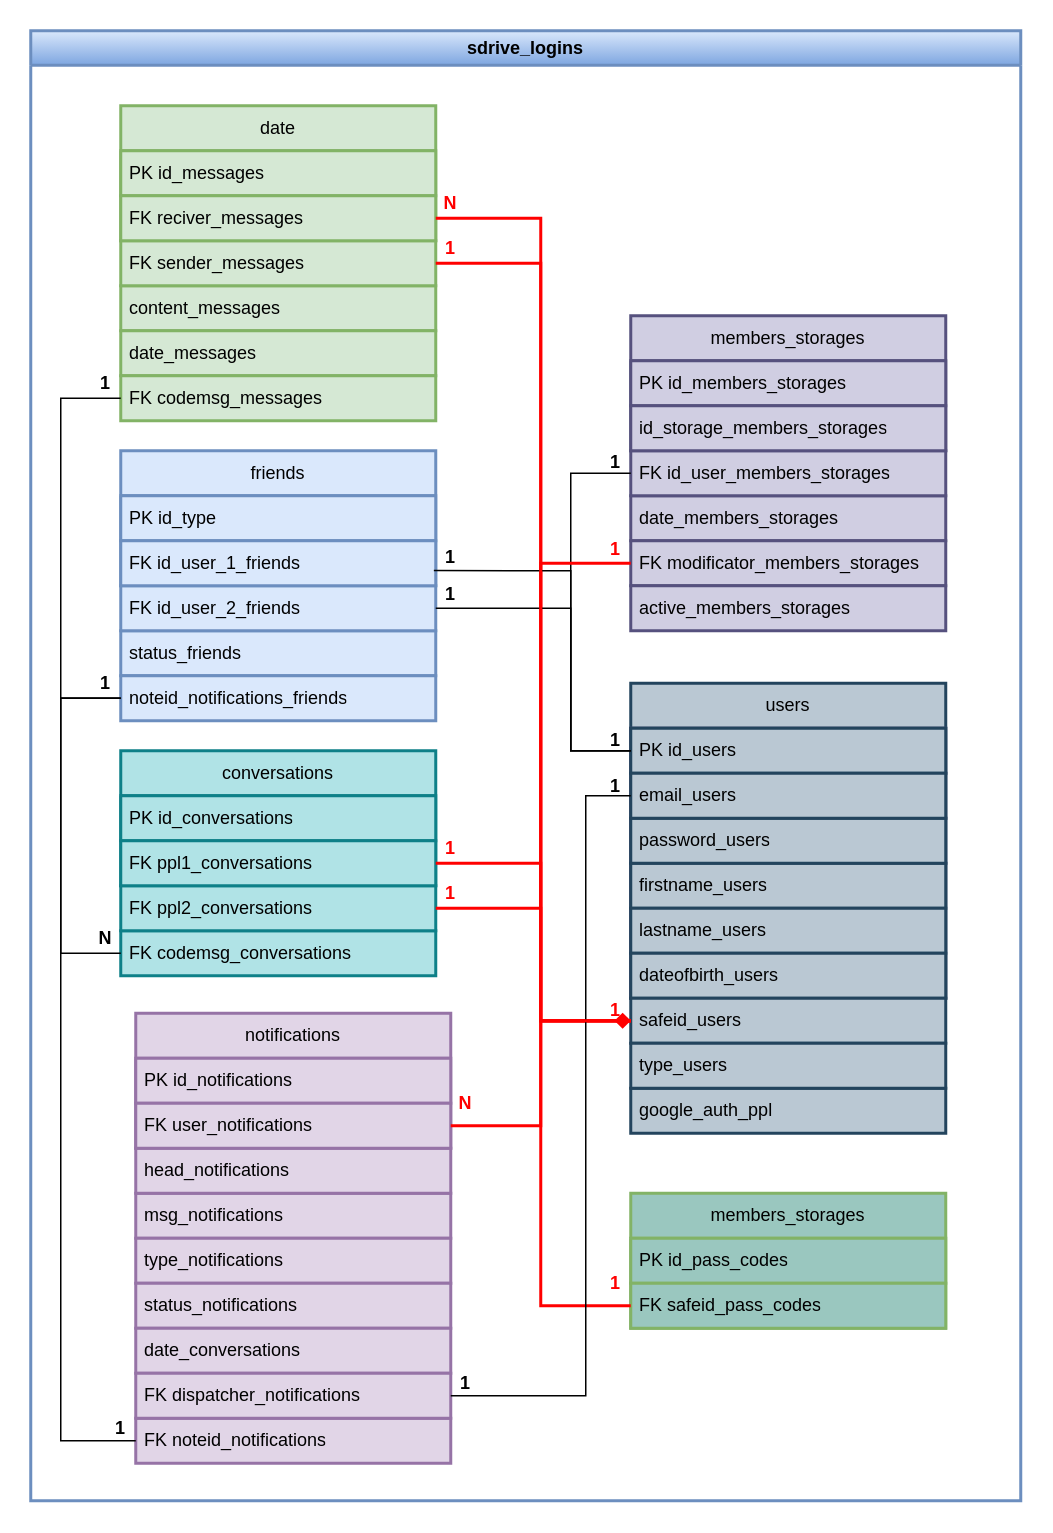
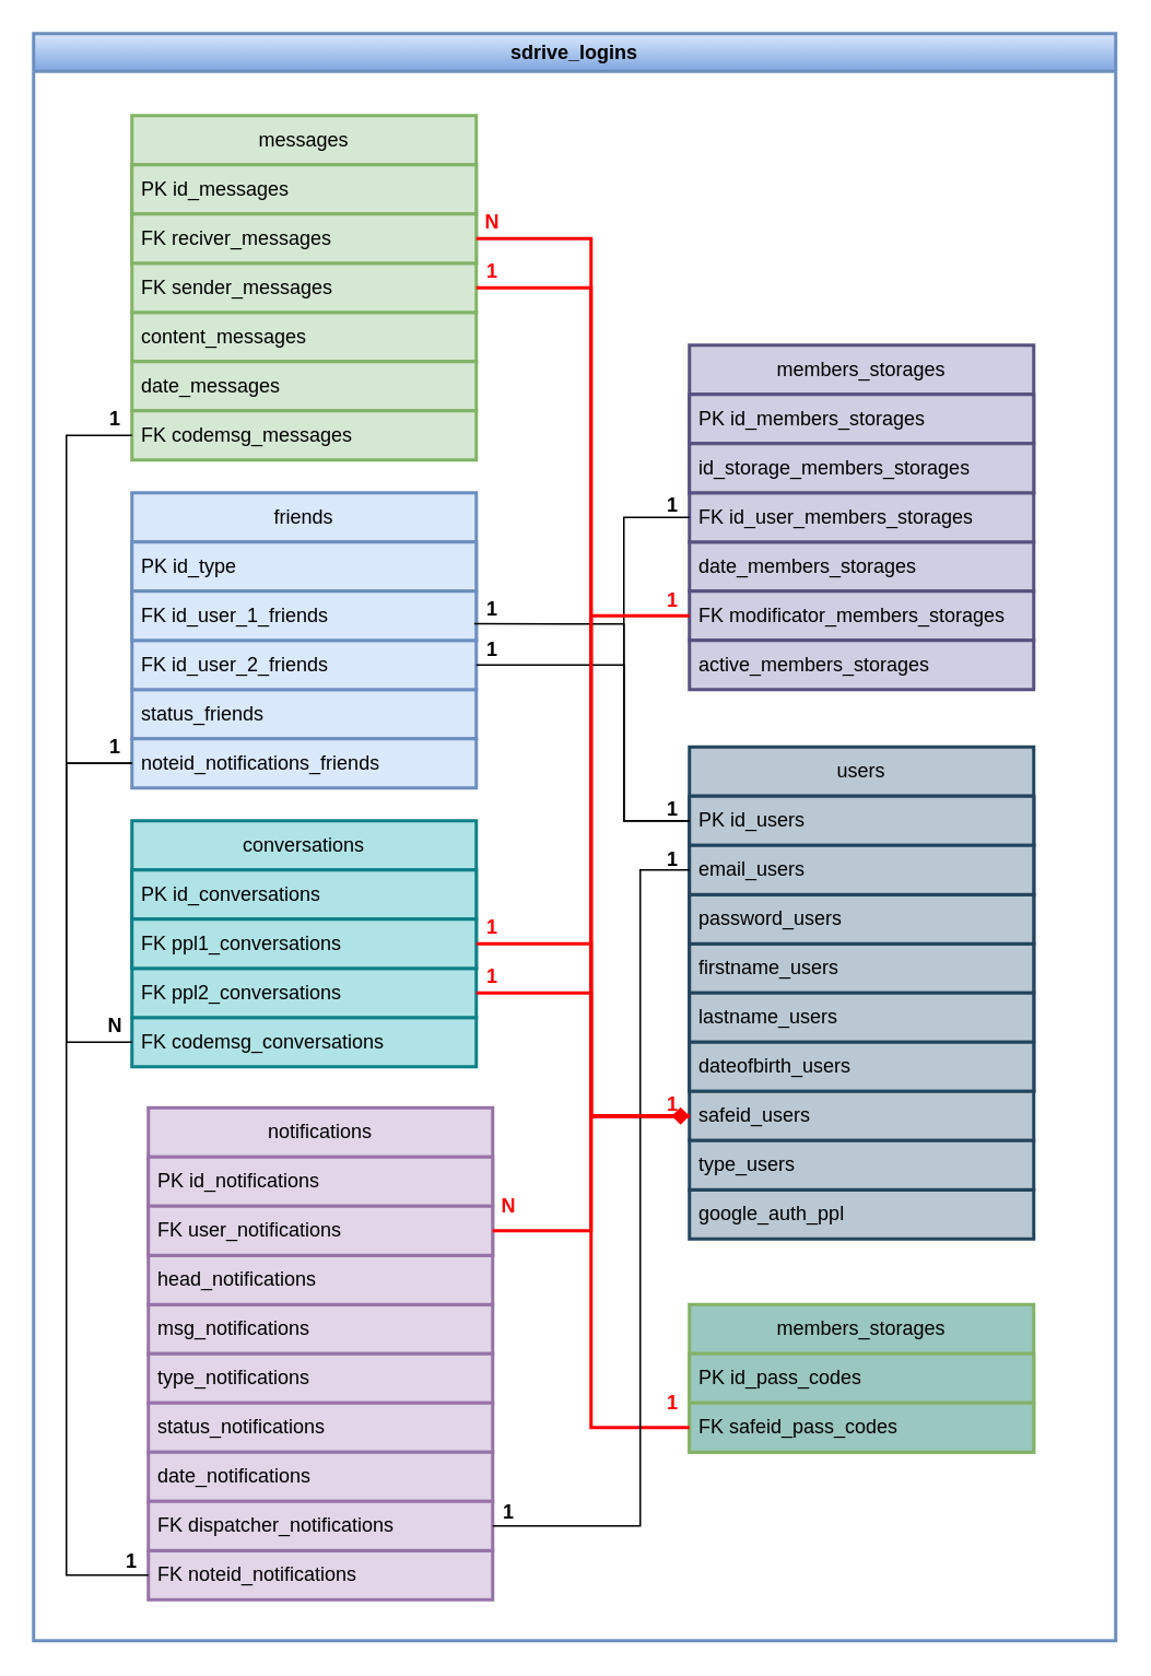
- <mxCell id="25" value="date" style="swimlane;fontStyle=0;childLayout=stackLayout;horizontal=1;startSize=30;horizontalStack=0;resizeParent=1;resizeParentMax=0;resizeLast=0;collapsible=1;marginBottom=0;whiteSpace=wrap;html=1;strokeWidth=2;fillColor=#d5e8d4;strokeColor=#82b366;container=0;" vertex="1" parent="1"><mxGeometry x="80" y="70" width="210" height="90" as="geometry" /></mxCell>
+ <mxCell id="25" value="messages" style="swimlane;fontStyle=0;childLayout=stackLayout;horizontal=1;startSize=30;horizontalStack=0;resizeParent=1;resizeParentMax=0;resizeLast=0;collapsible=1;marginBottom=0;whiteSpace=wrap;html=1;strokeWidth=2;fillColor=#d5e8d4;strokeColor=#82b366;container=0;" vertex="1" parent="1"><mxGeometry x="80" y="70" width="210" height="90" as="geometry" /></mxCell>
- <mxCell id="35" value="date_conversations" style="text;strokeColor=#9673a6;fillColor=#e1d5e7;align=left;verticalAlign=middle;spacingLeft=4;spacingRight=4;overflow=hidden;points=[[0,0.5],[1,0.5]];portConstraint=eastwest;rotatable=0;whiteSpace=wrap;html=1;strokeWidth=2;container=0;" vertex="1" parent="1"><mxGeometry x="90" y="885" width="210" height="30" as="geometry" /></mxCell>
+ <mxCell id="35" value="date_notifications" style="text;strokeColor=#9673a6;fillColor=#e1d5e7;align=left;verticalAlign=middle;spacingLeft=4;spacingRight=4;overflow=hidden;points=[[0,0.5],[1,0.5]];portConstraint=eastwest;rotatable=0;whiteSpace=wrap;html=1;strokeWidth=2;container=0;" vertex="1" parent="1"><mxGeometry x="90" y="885" width="210" height="30" as="geometry" /></mxCell>
